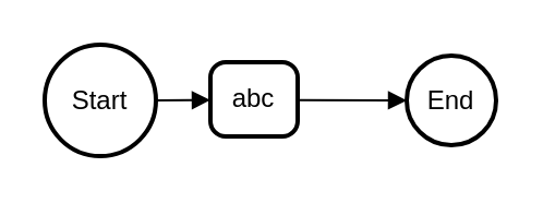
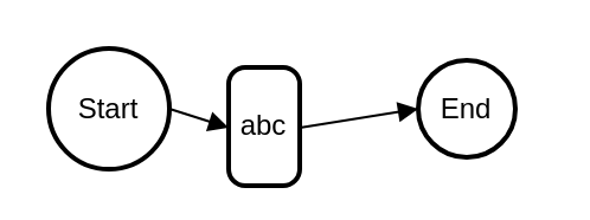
- <mxCell id="3" value="abc" style="rounded=1;absoluteArcSize=1;arcSize=14;whiteSpace=wrap;strokeWidth=2;" vertex="1" parent="1"><mxGeometry x="96" y="28" width="40" height="34" as="geometry" /></mxCell>
+ <mxCell id="3" value="abc" style="rounded=1;absoluteArcSize=1;arcSize=14;whiteSpace=wrap;strokeWidth=2;" vertex="1" parent="1"><mxGeometry x="96" y="28" width="30" height="50" as="geometry" /></mxCell>
- <mxCell id="4" value="End" style="ellipse;aspect=fixed;strokeWidth=2;whiteSpace=wrap;" vertex="1" parent="1"><mxGeometry x="186" y="25" width="41" height="41" as="geometry" /></mxCell>
+ <mxCell id="4" value="End" style="ellipse;aspect=fixed;strokeWidth=2;whiteSpace=wrap;" vertex="1" parent="1"><mxGeometry x="176" y="25" width="41" height="41" as="geometry" /></mxCell>
